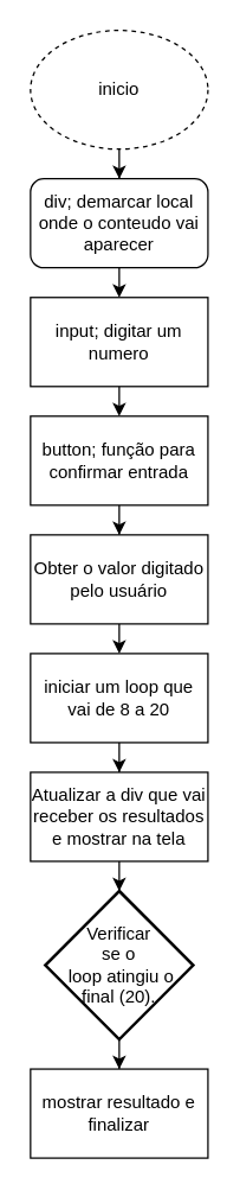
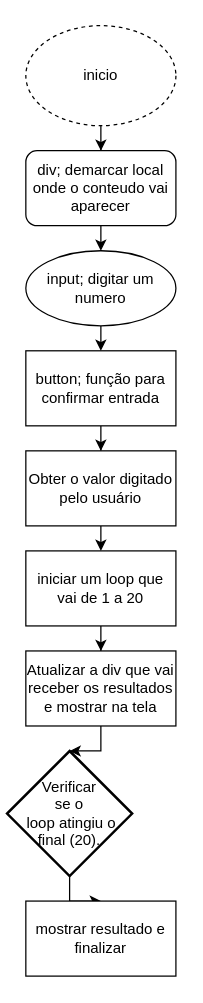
- <mxCell id="7" value="input; digitar um numero" style="rounded=0;whiteSpace=wrap;html=1;" vertex="1" parent="1"><mxGeometry x="20" y="200" width="120" height="60" as="geometry" /></mxCell>
+ <mxCell id="7" value="input; digitar um numero" style="ellipse;whiteSpace=wrap;html=1;" vertex="1" parent="1"><mxGeometry x="20" y="200" width="120" height="60" as="geometry" /></mxCell>
- <mxCell id="13" value="iniciar um loop que vai de 8 a 20" style="rounded=0;whiteSpace=wrap;html=1;" vertex="1" parent="1"><mxGeometry x="20" y="440" width="120" height="60" as="geometry" /></mxCell>
+ <mxCell id="13" value="iniciar um loop que vai de 1 a 20" style="rounded=0;whiteSpace=wrap;html=1;" vertex="1" parent="1"><mxGeometry x="20" y="440" width="120" height="60" as="geometry" /></mxCell>
- <mxCell id="17" value="Verificar &lt;br&gt;se o&lt;br&gt;&amp;nbsp;loop atingiu o final (20)." style="strokeWidth=2;html=1;shape=mxgraph.flowchart.decision;whiteSpace=wrap;" vertex="1" parent="1"><mxGeometry x="30" y="600" width="100" height="100" as="geometry" /></mxCell>
+ <mxCell id="17" value="Verificar &lt;br&gt;se o&lt;br&gt;&amp;nbsp;loop atingiu o final (20)." style="strokeWidth=2;html=1;shape=mxgraph.flowchart.decision;whiteSpace=wrap;" vertex="1" parent="1"><mxGeometry x="5" y="600" width="100" height="100" as="geometry" /></mxCell>
